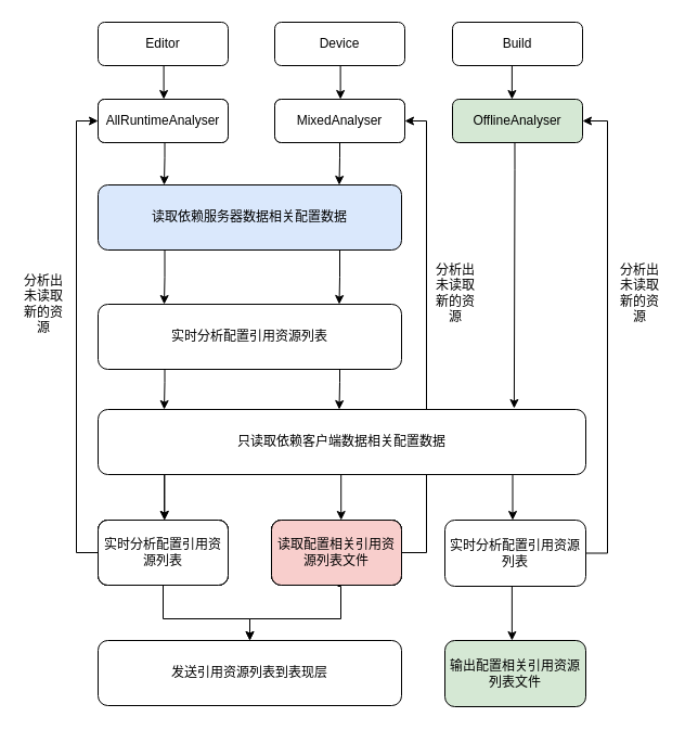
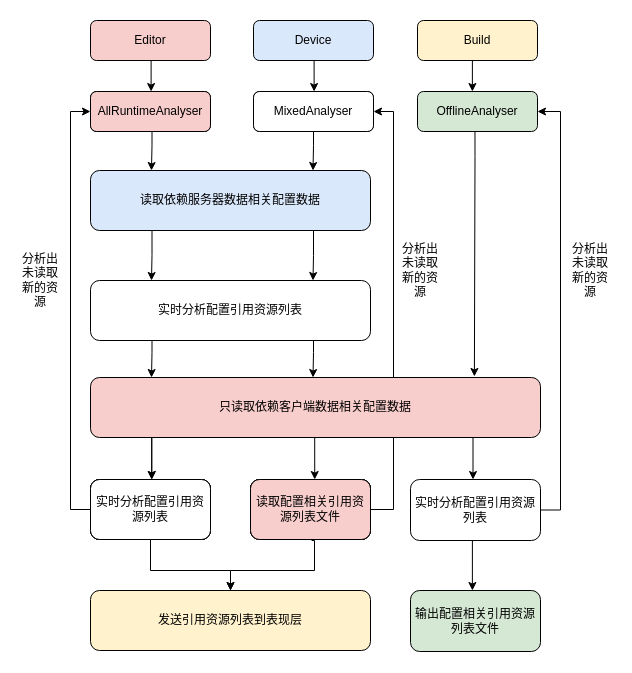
- <mxCell id="41" value="Editor" style="rounded=1;whiteSpace=wrap;html=1;" vertex="1" parent="1"><mxGeometry x="90" y="20" width="120" height="40" as="geometry" /></mxCell>
+ <mxCell id="41" value="Editor" style="rounded=1;whiteSpace=wrap;html=1;fillColor=#f8cecc;" vertex="1" parent="1"><mxGeometry x="90" y="20" width="120" height="40" as="geometry" /></mxCell>
- <mxCell id="42" value="Device" style="rounded=1;whiteSpace=wrap;html=1;" vertex="1" parent="1"><mxGeometry x="253" y="20" width="120" height="40" as="geometry" /></mxCell>
+ <mxCell id="42" value="Device" style="rounded=1;whiteSpace=wrap;html=1;fillColor=#dae8fc;" vertex="1" parent="1"><mxGeometry x="253" y="20" width="120" height="40" as="geometry" /></mxCell>
- <mxCell id="43" value="Build" style="rounded=1;whiteSpace=wrap;html=1;" vertex="1" parent="1"><mxGeometry x="417" y="20" width="120" height="40" as="geometry" /></mxCell>
+ <mxCell id="43" value="Build" style="rounded=1;whiteSpace=wrap;html=1;fillColor=#fff2cc;" vertex="1" parent="1"><mxGeometry x="417" y="20" width="120" height="40" as="geometry" /></mxCell>
- <mxCell id="21" value="AllRuntimeAnalyser" style="rounded=1;whiteSpace=wrap;html=1;fontSize=12;glass=0;strokeWidth=1;shadow=0;" vertex="1" parent="1"><mxGeometry x="90" y="91" width="120" height="40" as="geometry" /></mxCell>
+ <mxCell id="21" value="AllRuntimeAnalyser" style="rounded=1;whiteSpace=wrap;html=1;fontSize=12;glass=0;strokeWidth=1;shadow=0;fillColor=#f8cecc;" vertex="1" parent="1"><mxGeometry x="90" y="91" width="120" height="40" as="geometry" /></mxCell>
- <mxCell id="37" value="&lt;span&gt;只读取依赖客户端数据相关配置数据&lt;/span&gt;" style="rounded=1;whiteSpace=wrap;html=1;" vertex="1" parent="1"><mxGeometry x="90" y="377" width="450" height="60" as="geometry" /></mxCell>
+ <mxCell id="37" value="&lt;span&gt;只读取依赖客户端数据相关配置数据&lt;/span&gt;" style="rounded=1;whiteSpace=wrap;html=1;fillColor=#f8cecc;" vertex="1" parent="1"><mxGeometry x="90" y="377" width="450" height="60" as="geometry" /></mxCell>
- <mxCell id="33" value="发送引用资源列表到表现层" style="rounded=1;whiteSpace=wrap;html=1;" vertex="1" parent="1"><mxGeometry x="90" y="590" width="280" height="60" as="geometry" /></mxCell>
+ <mxCell id="33" value="发送引用资源列表到表现层" style="rounded=1;whiteSpace=wrap;html=1;fillColor=#fff2cc;" vertex="1" parent="1"><mxGeometry x="90" y="590" width="280" height="60" as="geometry" /></mxCell>
